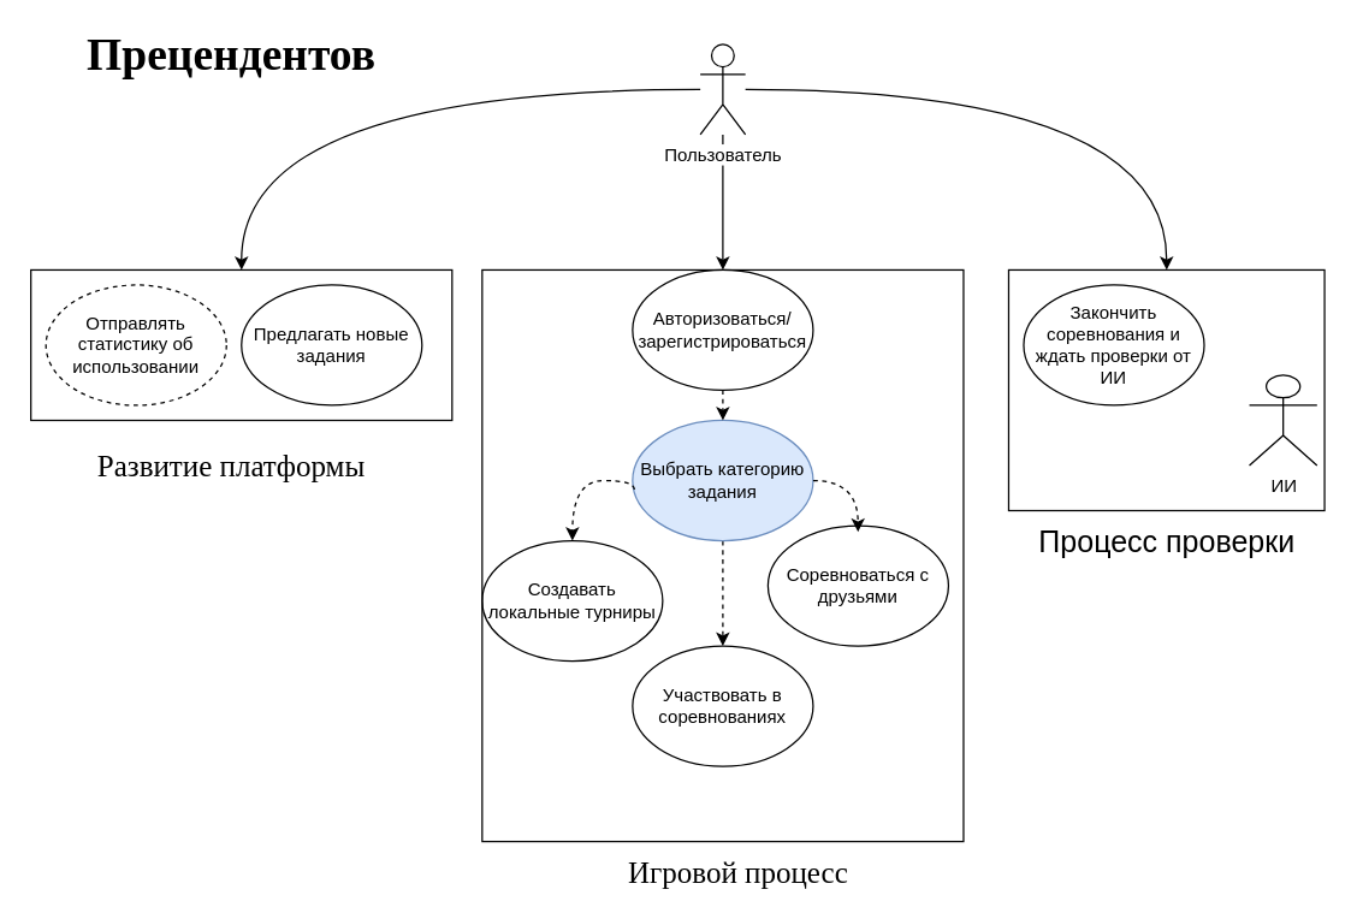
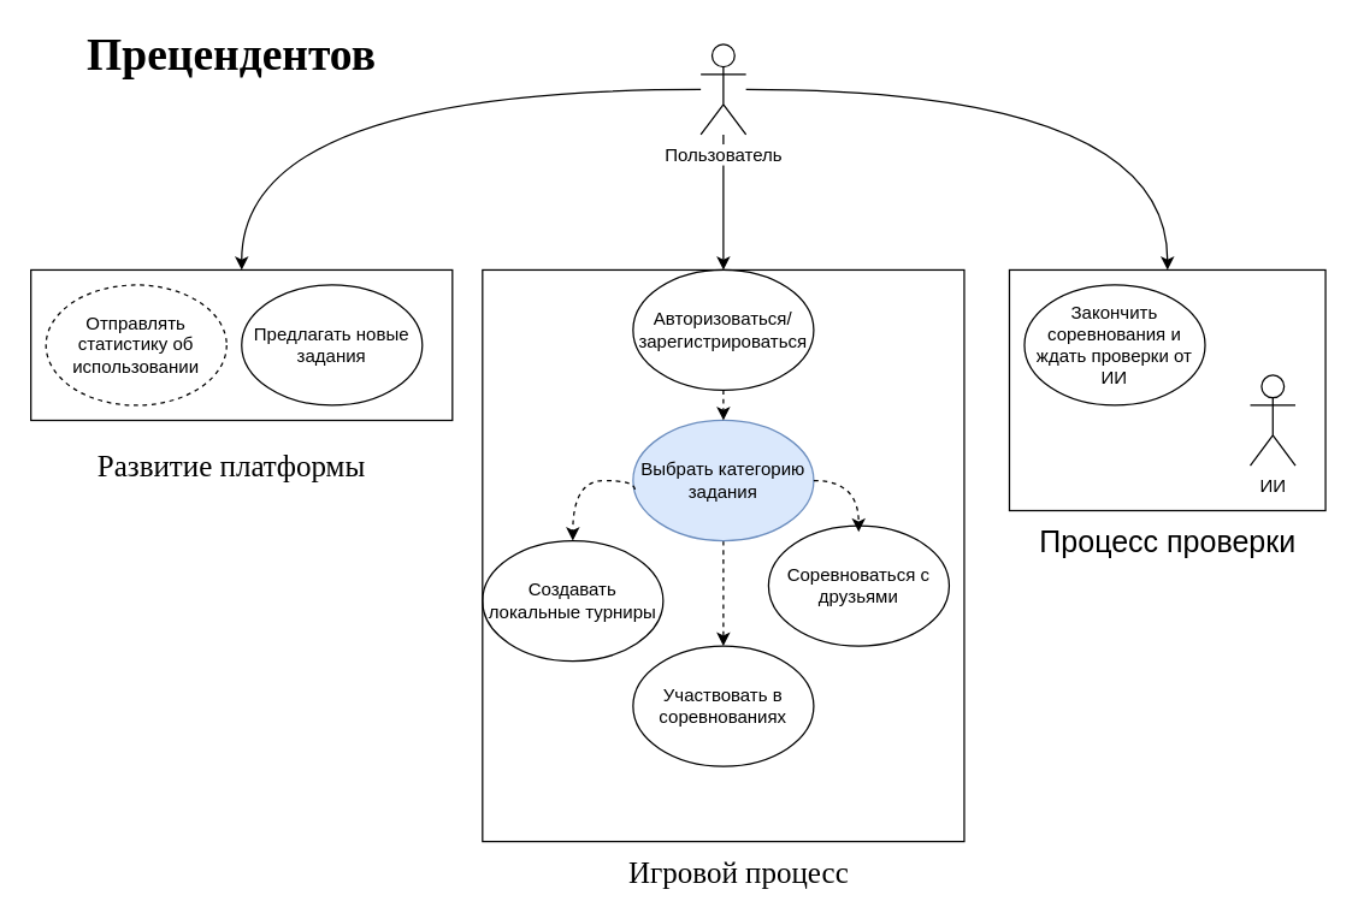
- <mxCell id="19" value="ИИ" style="shape=umlActor;verticalLabelPosition=bottom;labelBackgroundColor=#ffffff;verticalAlign=top;html=1;" vertex="1" parent="1"><mxGeometry x="830" y="249" width="45" height="60" as="geometry" /></mxCell>
+ <mxCell id="19" value="ИИ" style="shape=umlActor;verticalLabelPosition=bottom;labelBackgroundColor=#ffffff;verticalAlign=top;html=1;" vertex="1" parent="1"><mxGeometry x="830" y="249" width="30" height="60" as="geometry" /></mxCell>
